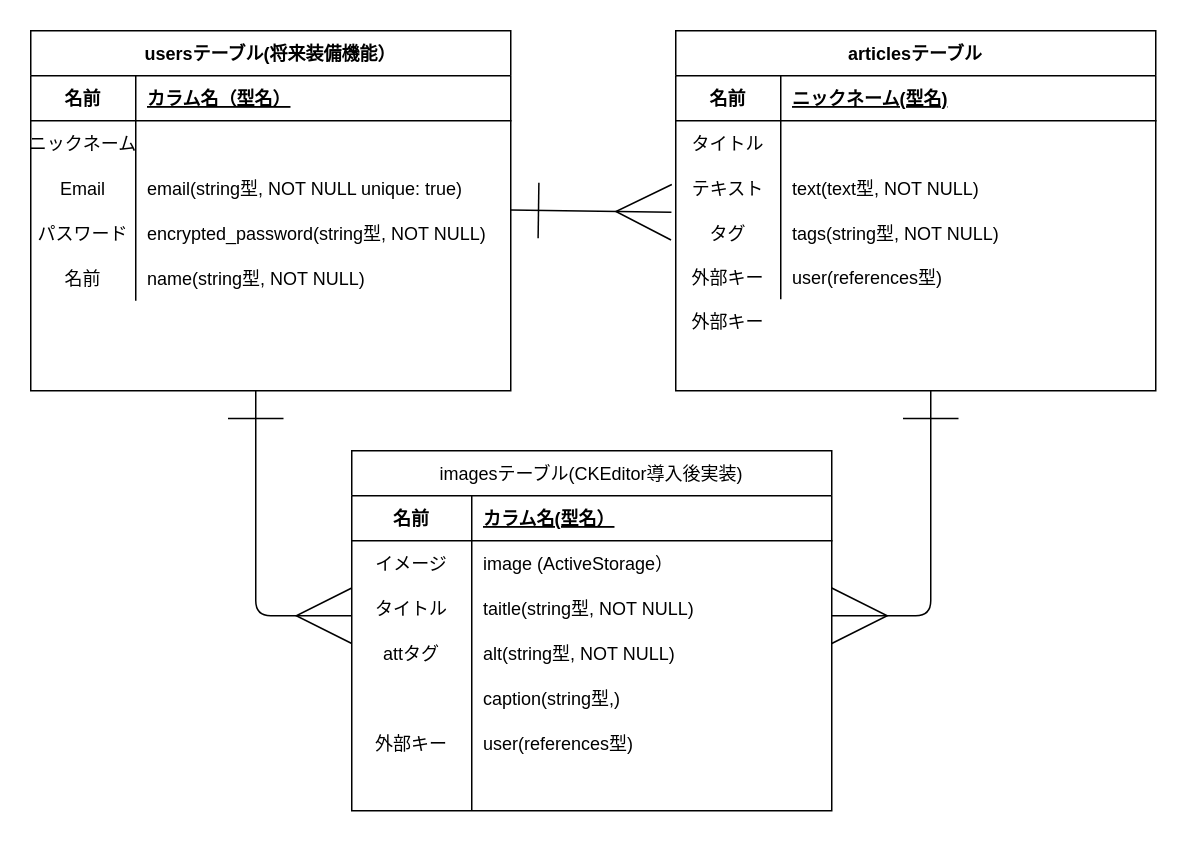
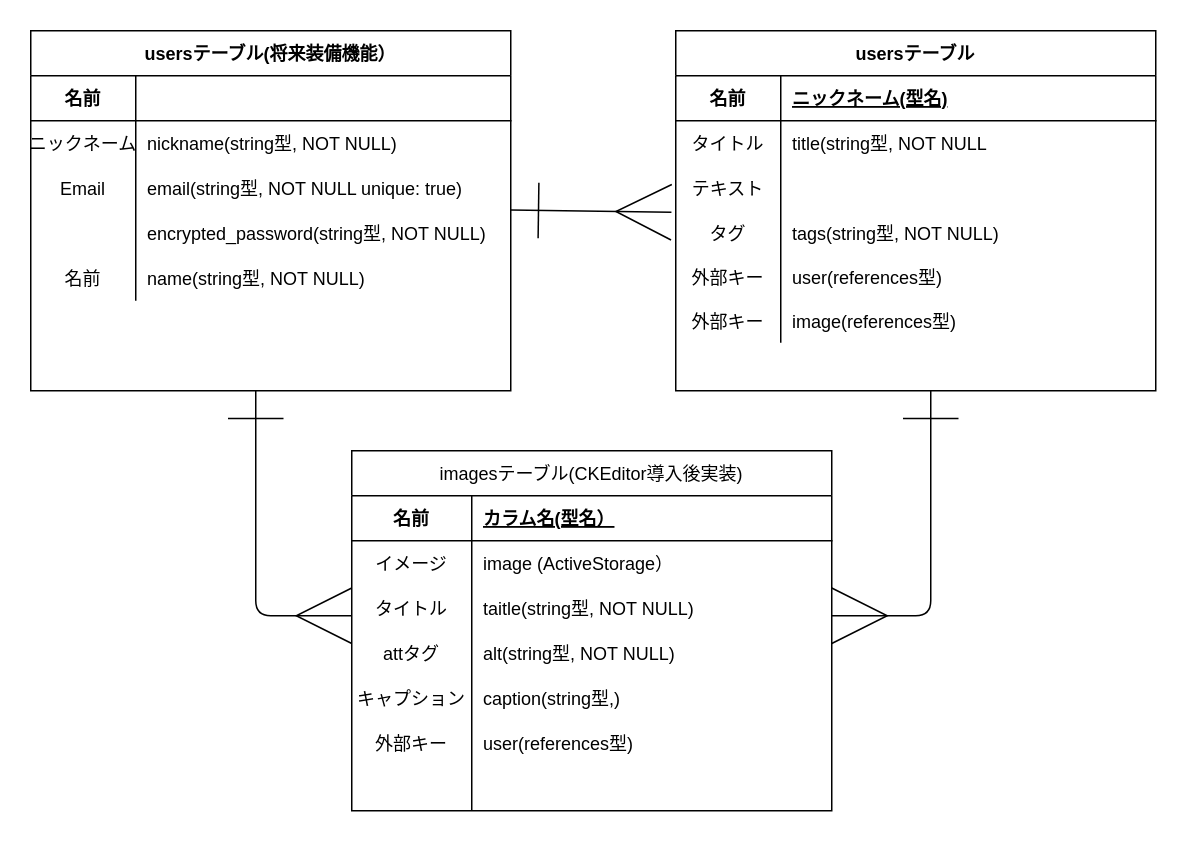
- <mxCell id="18" value="articlesテーブル" style="shape=table;startSize=30;container=1;collapsible=1;childLayout=tableLayout;fixedRows=1;rowLines=0;fontStyle=1;align=center;resizeLast=1;" vertex="1" parent="1"><mxGeometry x="450" y="20" width="320" height="240" as="geometry" /></mxCell>
+ <mxCell id="18" value="usersテーブル" style="shape=table;startSize=30;container=1;collapsible=1;childLayout=tableLayout;fixedRows=1;rowLines=0;fontStyle=1;align=center;resizeLast=1;" vertex="1" parent="1"><mxGeometry x="450" y="20" width="320" height="240" as="geometry" /></mxCell>
- <mxCell id="5" value="カラム名（型名）" style="shape=partialRectangle;connectable=0;fillColor=none;top=0;left=0;bottom=0;right=0;align=left;spacingLeft=6;fontStyle=5;overflow=hidden;" vertex="1" parent="3"><mxGeometry x="70" width="250" height="30" as="geometry" /></mxCell>
+ <mxCell id="8" value="nickname(string型, NOT NULL)" style="shape=partialRectangle;connectable=0;fillColor=none;top=0;left=0;bottom=0;right=0;align=left;spacingLeft=6;overflow=hidden;" vertex="1" parent="6"><mxGeometry x="70" width="250" height="30" as="geometry" /></mxCell>
+ <mxCell id="24" value="title(string型, NOT NULL" style="shape=partialRectangle;connectable=0;fillColor=none;top=0;left=0;bottom=0;right=0;align=left;spacingLeft=6;overflow=hidden;" vertex="1" parent="22"><mxGeometry x="70" width="250" height="30" as="geometry" /></mxCell>
- <mxCell id="27" value="text(text型, NOT NULL)" style="shape=partialRectangle;connectable=0;fillColor=none;top=0;left=0;bottom=0;right=0;align=left;spacingLeft=6;overflow=hidden;" vertex="1" parent="25"><mxGeometry x="70" width="250" height="30" as="geometry" /></mxCell>
- <mxCell id="13" value="パスワード" style="shape=partialRectangle;connectable=0;fillColor=none;top=0;left=0;bottom=0;right=0;editable=1;overflow=hidden;" vertex="1" parent="12"><mxGeometry width="70" height="30" as="geometry" /></mxCell>
+ <mxCell id="36" value="image(references型)" style="shape=partialRectangle;connectable=0;fillColor=none;top=0;left=0;bottom=0;right=0;align=left;spacingLeft=6;overflow=hidden;" vertex="1" parent="34"><mxGeometry x="70" width="250" height="29" as="geometry" /></mxCell>
+ <mxCell id="51" value="キャプション" style="shape=partialRectangle;connectable=0;fillColor=none;top=0;left=0;bottom=0;right=0;editable=1;overflow=hidden;" vertex="1" parent="50"><mxGeometry width="80" height="30" as="geometry" /></mxCell>
